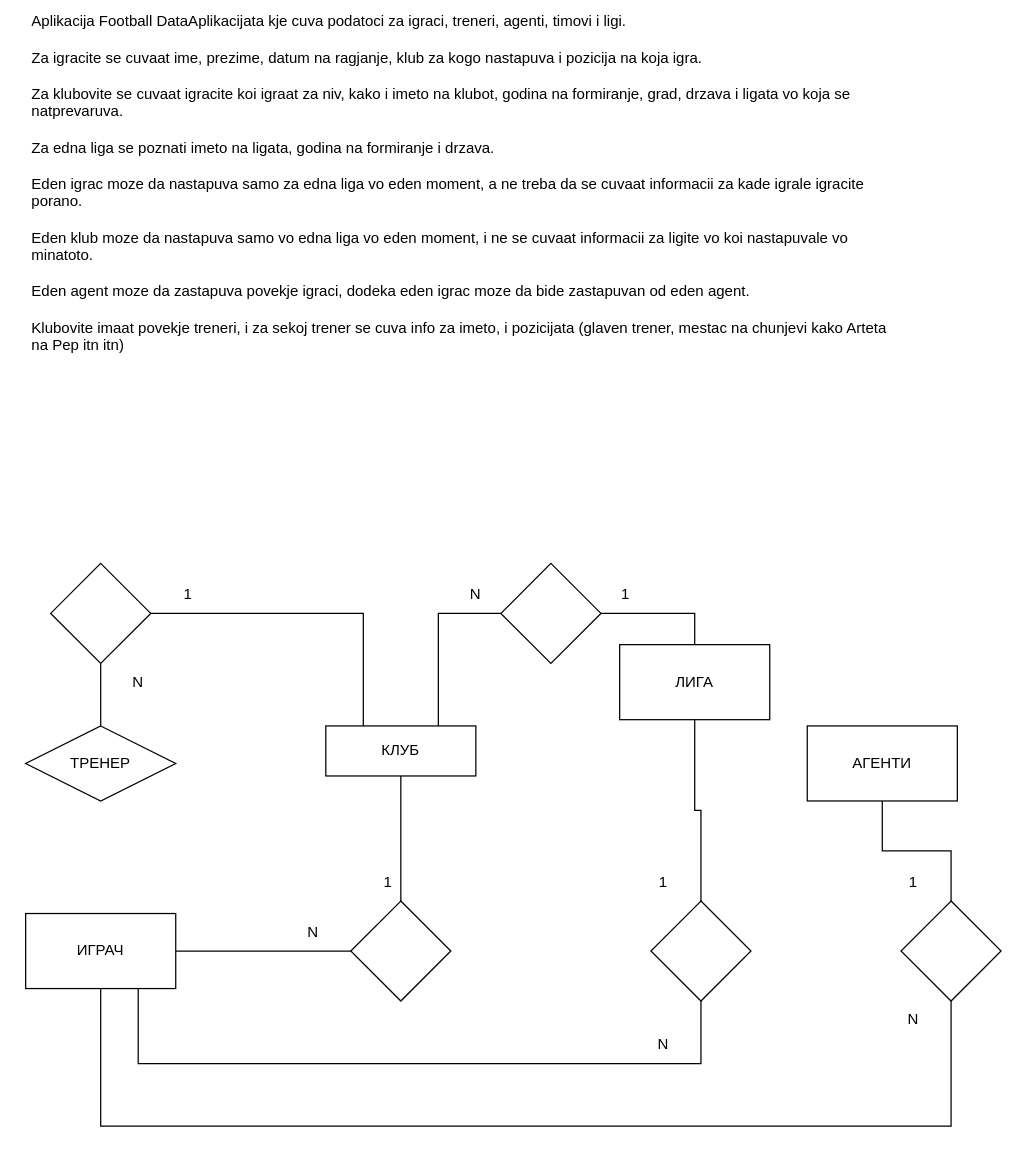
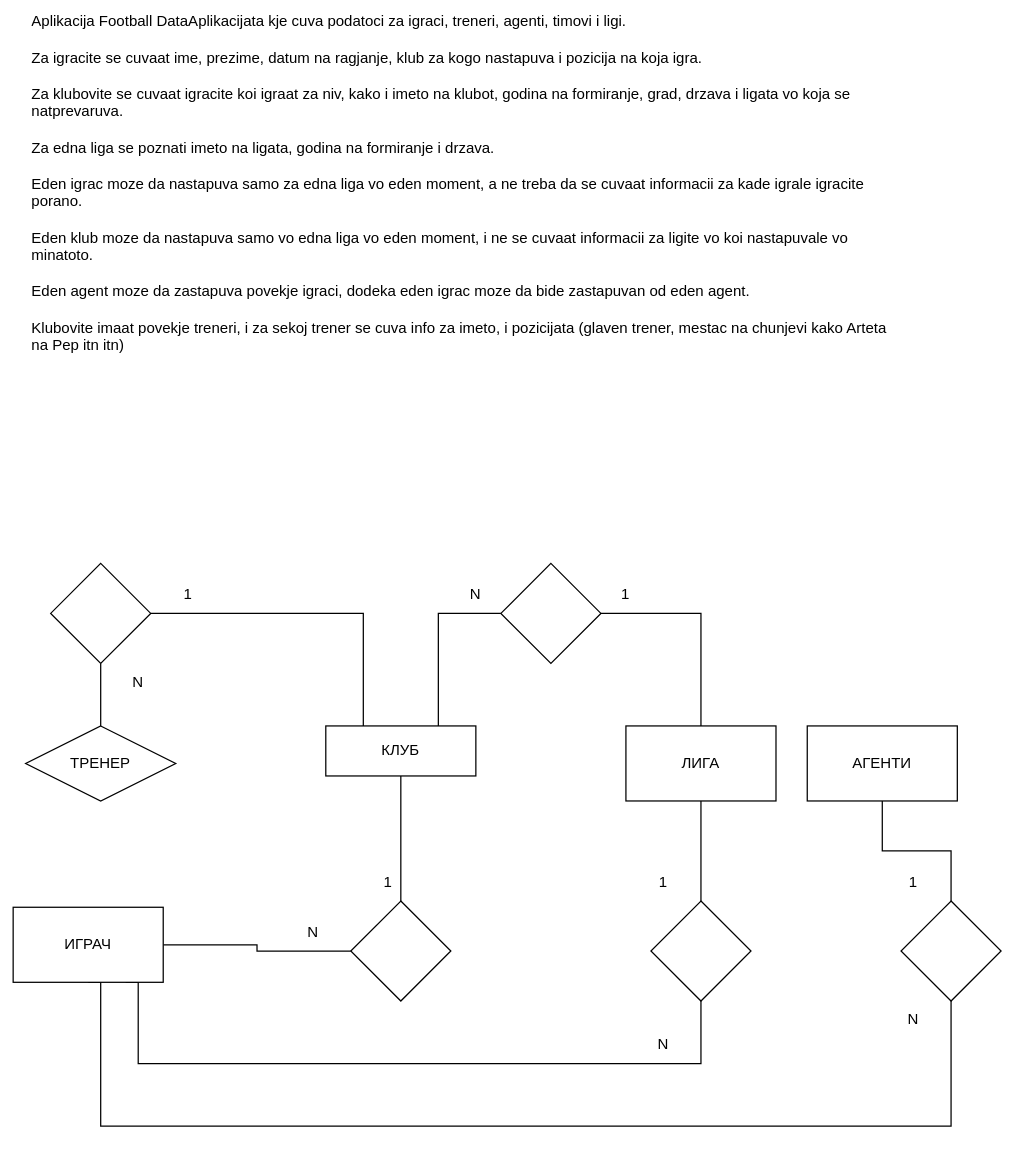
- <mxCell id="12" value="ЛИГА" style="rounded=0;whiteSpace=wrap;html=1;" vertex="1" parent="1"><mxGeometry x="495" y="515" width="120" height="60" as="geometry" /></mxCell>
+ <mxCell id="12" value="ЛИГА" style="rounded=0;whiteSpace=wrap;html=1;" vertex="1" parent="1"><mxGeometry x="500" y="580" width="120" height="60" as="geometry" /></mxCell>
- <mxCell id="6" value="ИГРАЧ" style="rounded=0;whiteSpace=wrap;html=1;" vertex="1" parent="1"><mxGeometry x="20" y="730" width="120" height="60" as="geometry" /></mxCell>
+ <mxCell id="6" value="ИГРАЧ" style="rounded=0;whiteSpace=wrap;html=1;" vertex="1" parent="1"><mxGeometry x="10" y="725" width="120" height="60" as="geometry" /></mxCell>
